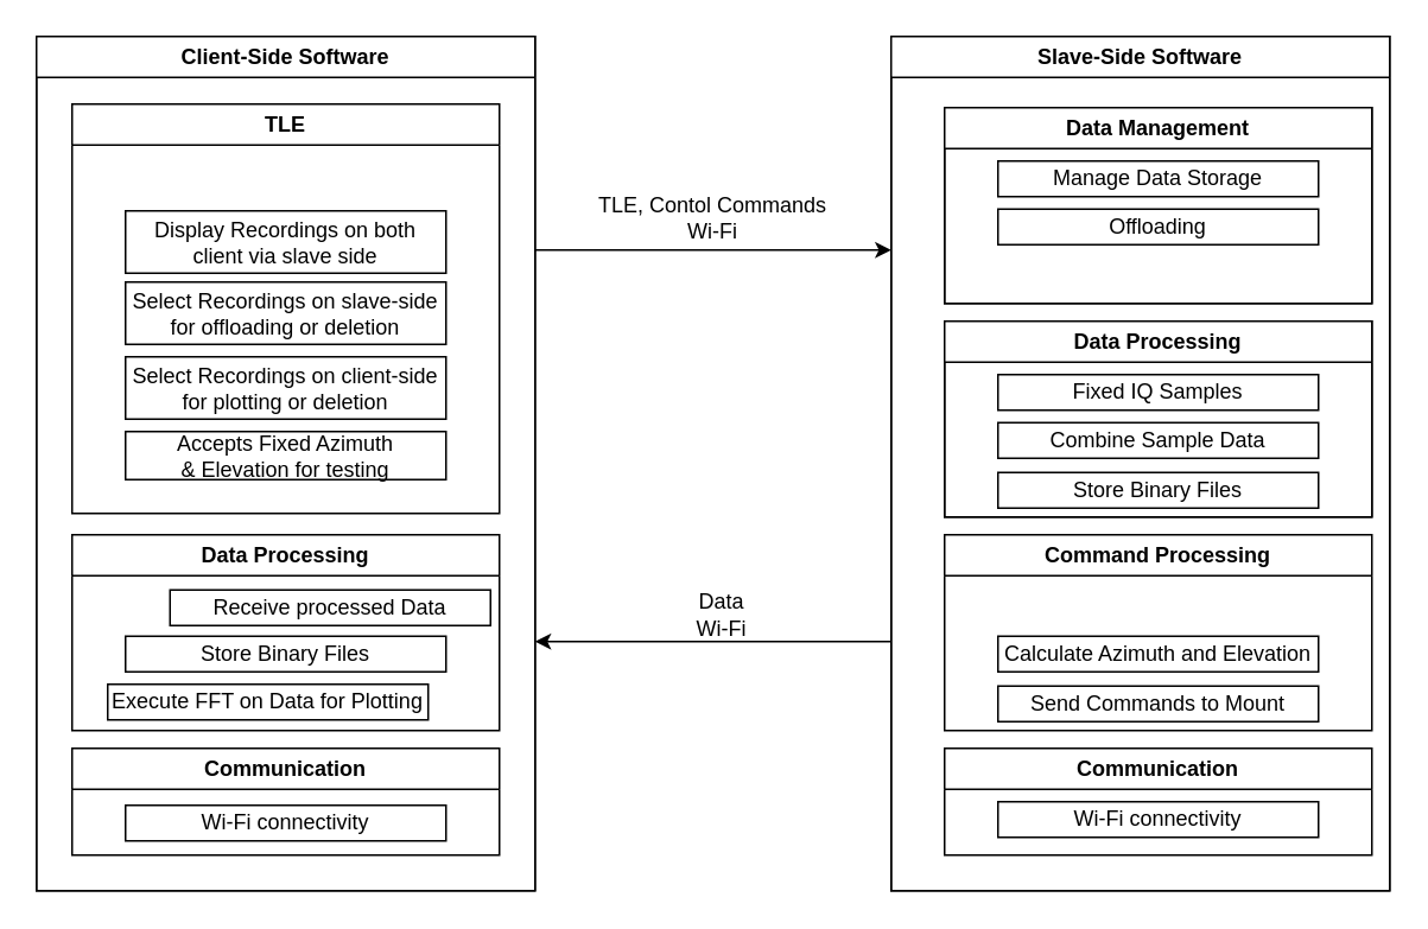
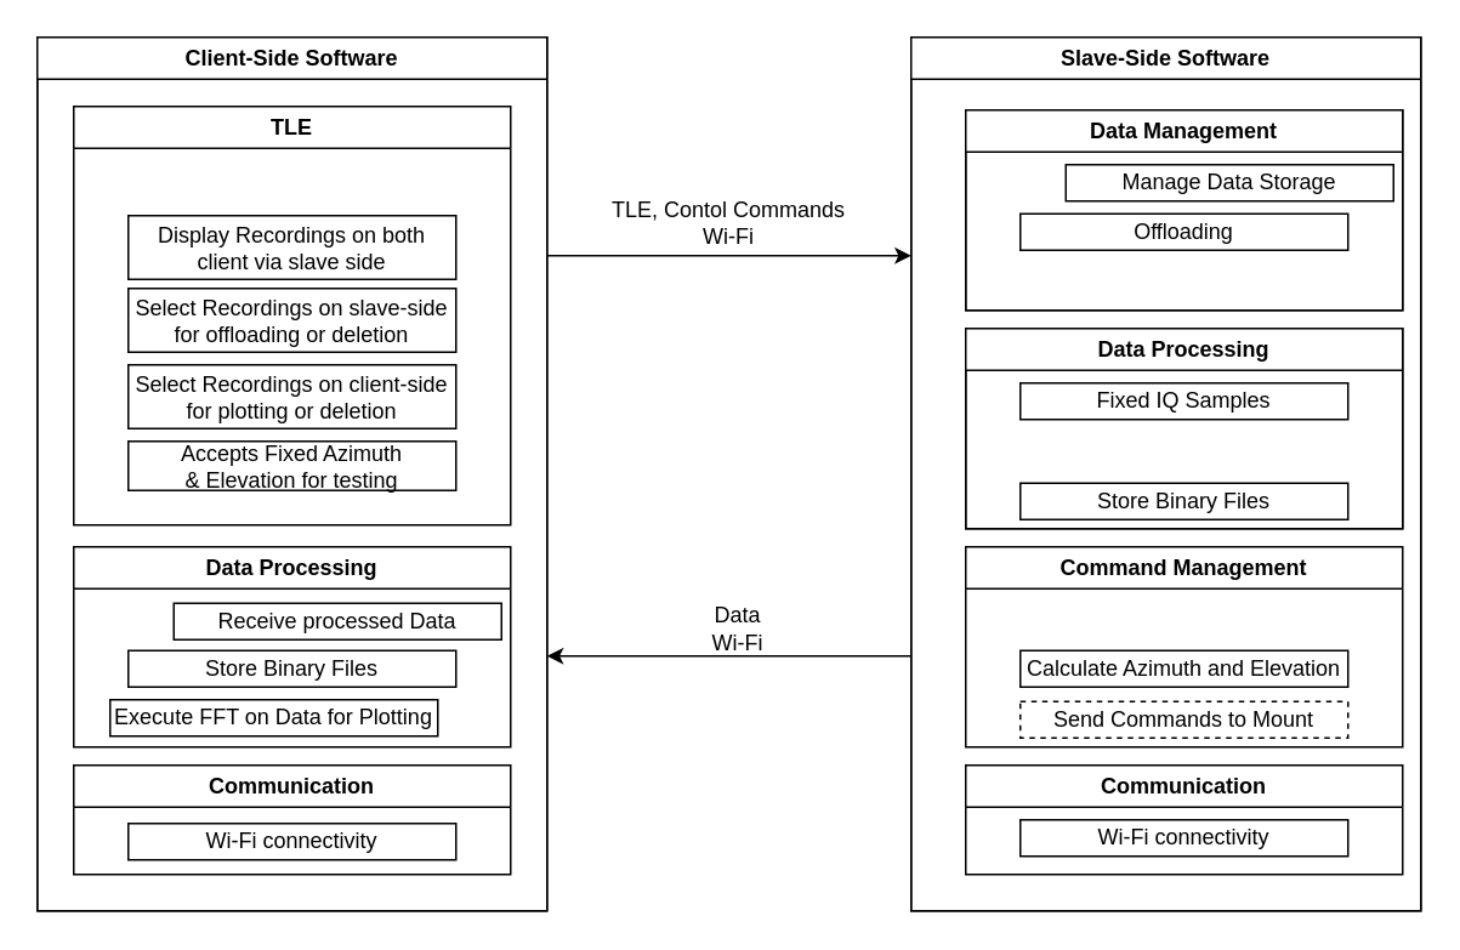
- <mxCell id="20" value="Manage Data Storage" style="rounded=0;whiteSpace=wrap;html=1;" vertex="1" parent="1"><mxGeometry x="560" y="90" width="180" height="20" as="geometry" /></mxCell>
+ <mxCell id="20" value="Manage Data Storage" style="rounded=0;whiteSpace=wrap;html=1;" vertex="1" parent="1"><mxGeometry x="585" y="90" width="180" height="20" as="geometry" /></mxCell>
- <mxCell id="18" value="Combine Sample Data" style="rounded=0;whiteSpace=wrap;html=1;" vertex="1" parent="1"><mxGeometry x="560" y="237" width="180" height="20" as="geometry" /></mxCell>
- <mxCell id="30" value="Command Processing" style="swimlane;whiteSpace=wrap;html=1;" vertex="1" parent="1"><mxGeometry x="530" y="300" width="240" height="110" as="geometry" /></mxCell>
+ <mxCell id="30" value="Command Management" style="swimlane;whiteSpace=wrap;html=1;" vertex="1" parent="1"><mxGeometry x="530" y="300" width="240" height="110" as="geometry" /></mxCell>
- <mxCell id="32" value="Send Commands to Mount" style="rounded=0;whiteSpace=wrap;html=1;" vertex="1" parent="1"><mxGeometry x="560" y="385" width="180" height="20" as="geometry" /></mxCell>
+ <mxCell id="32" value="Send Commands to Mount" style="rounded=0;whiteSpace=wrap;html=1;dashed=1;" vertex="1" parent="1"><mxGeometry x="560" y="385" width="180" height="20" as="geometry" /></mxCell>
